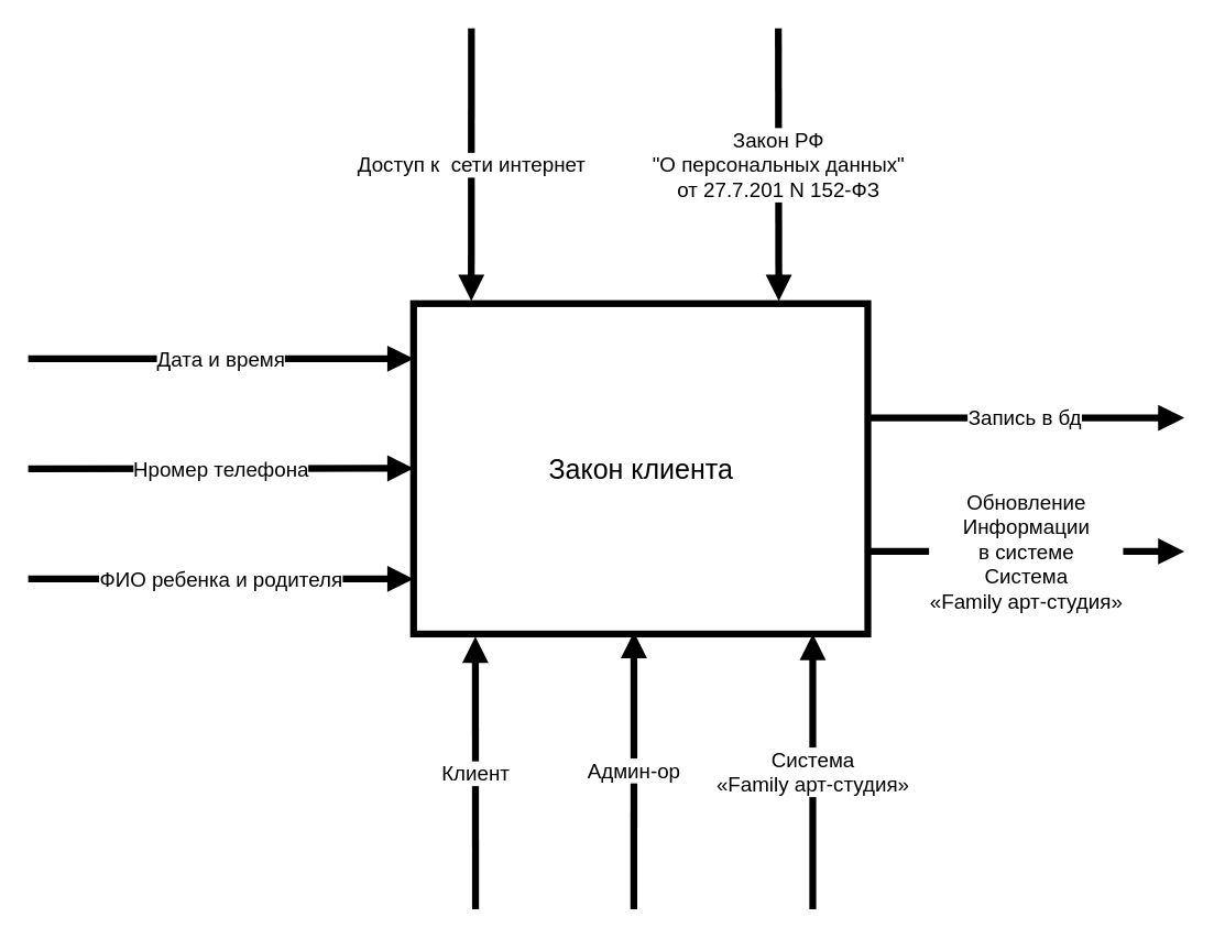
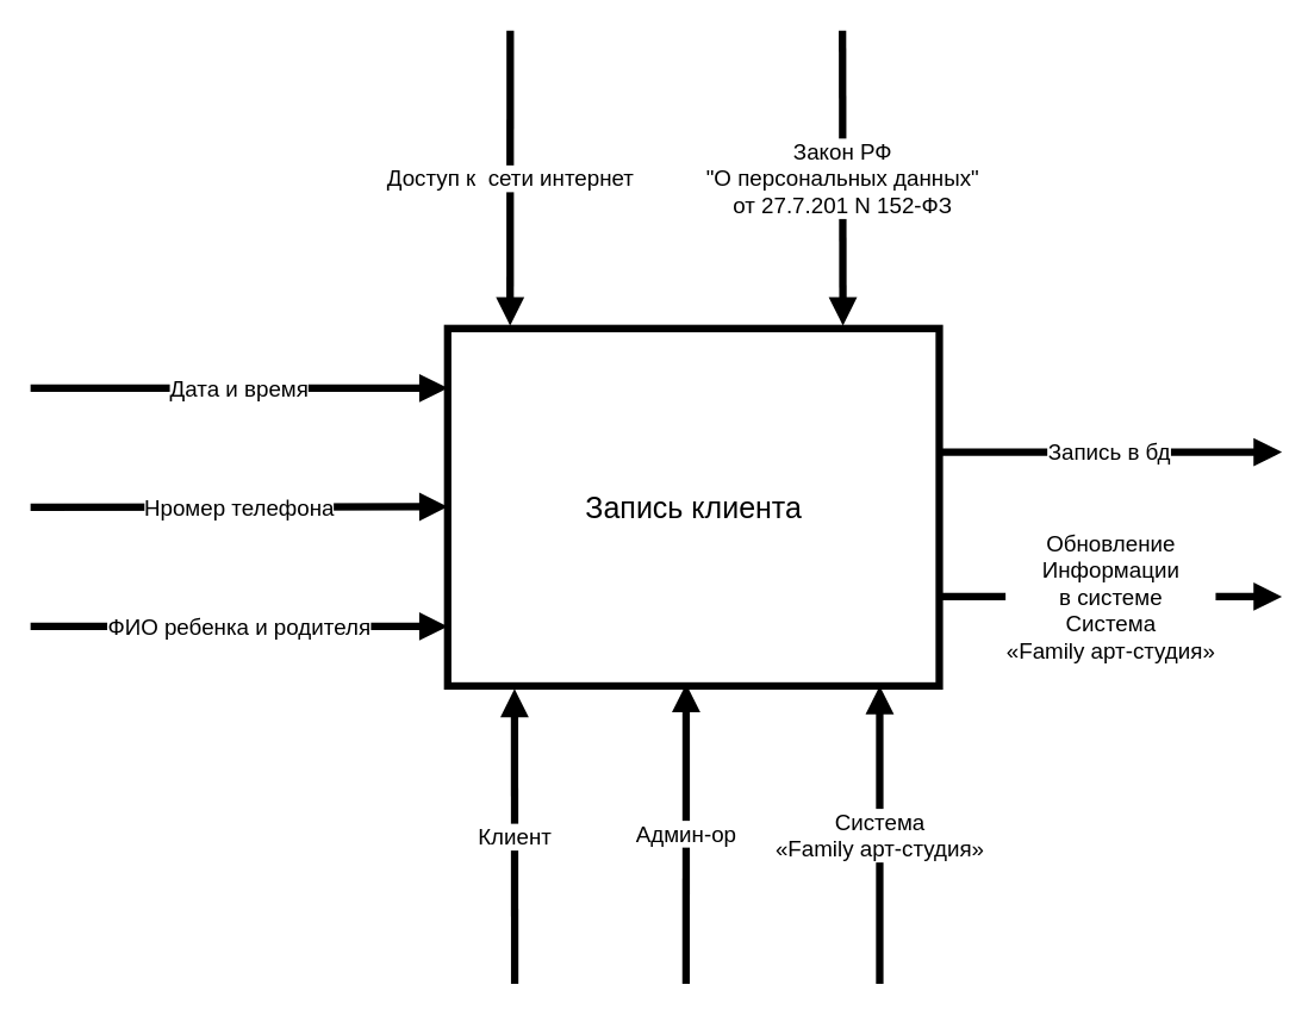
- <mxCell id="7" value="&lt;font style=&quot;font-size: 20px&quot;&gt;Закон клиента&lt;br&gt;&lt;/font&gt;" style="html=1;strokeWidth=5;fontSize=15;" parent="1" vertex="1"><mxGeometry x="300" y="220" width="330" height="240" as="geometry" /></mxCell>
+ <mxCell id="7" value="&lt;font style=&quot;font-size: 20px&quot;&gt;Запись клиента&lt;br&gt;&lt;/font&gt;" style="html=1;strokeWidth=5;fontSize=15;" parent="1" vertex="1"><mxGeometry x="300" y="220" width="330" height="240" as="geometry" /></mxCell>
